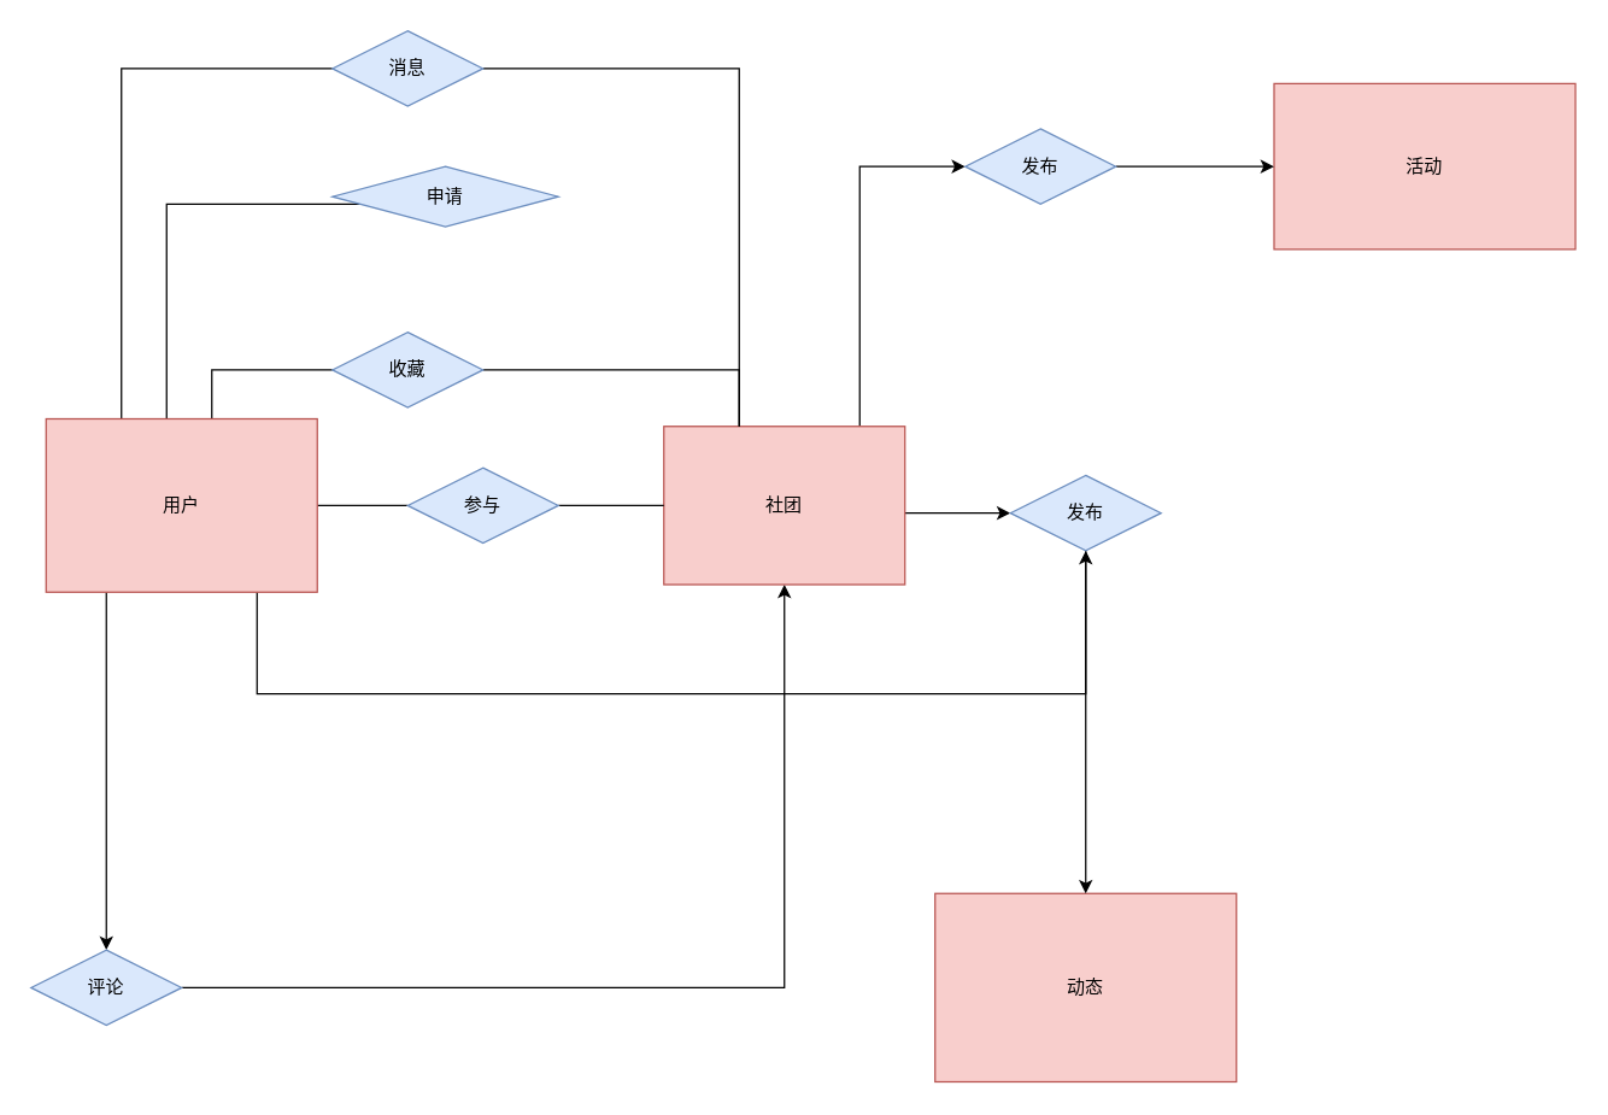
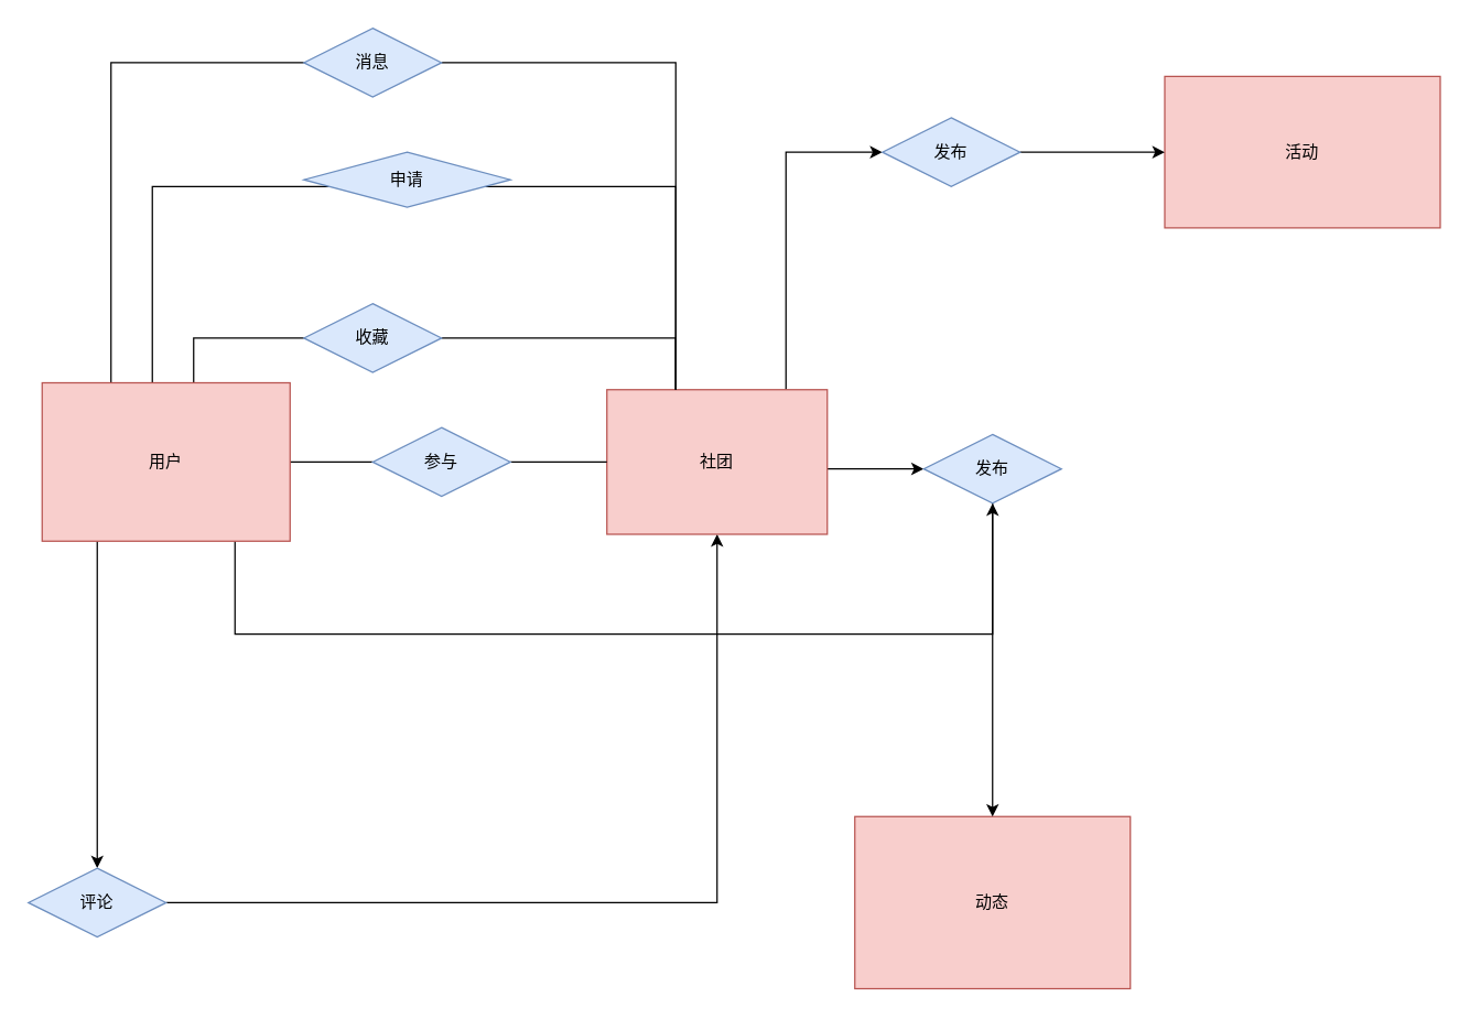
+ <mxCell id="21" style="edgeStyle=orthogonalEdgeStyle;rounded=0;orthogonalLoop=1;jettySize=auto;html=1;endArrow=none;endFill=0;" parent="1" source="22" target="13" edge="1"><mxGeometry relative="1" as="geometry"><Array as="points"><mxPoint x="490" y="135" /></Array></mxGeometry></mxCell>
